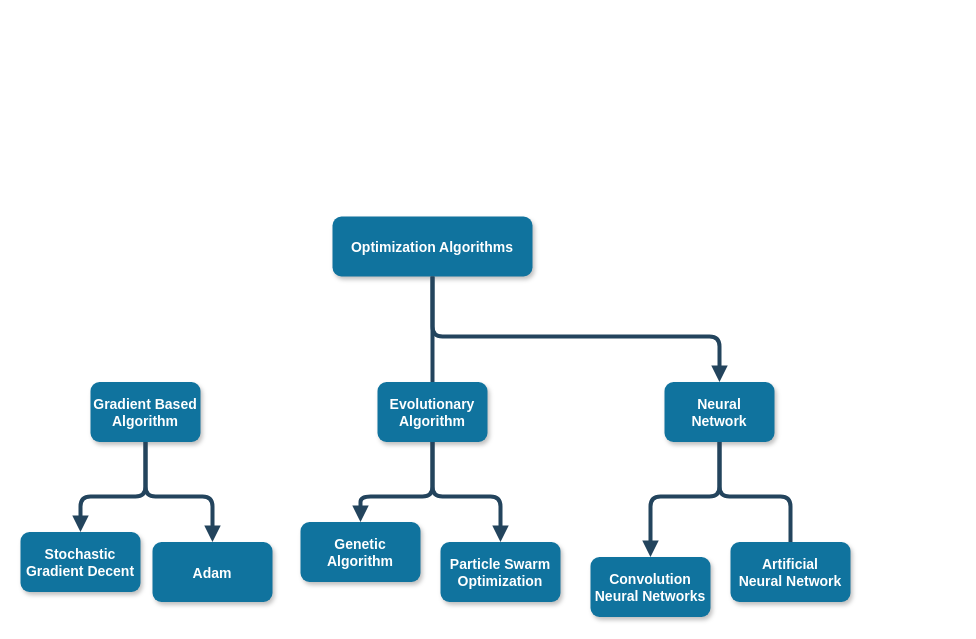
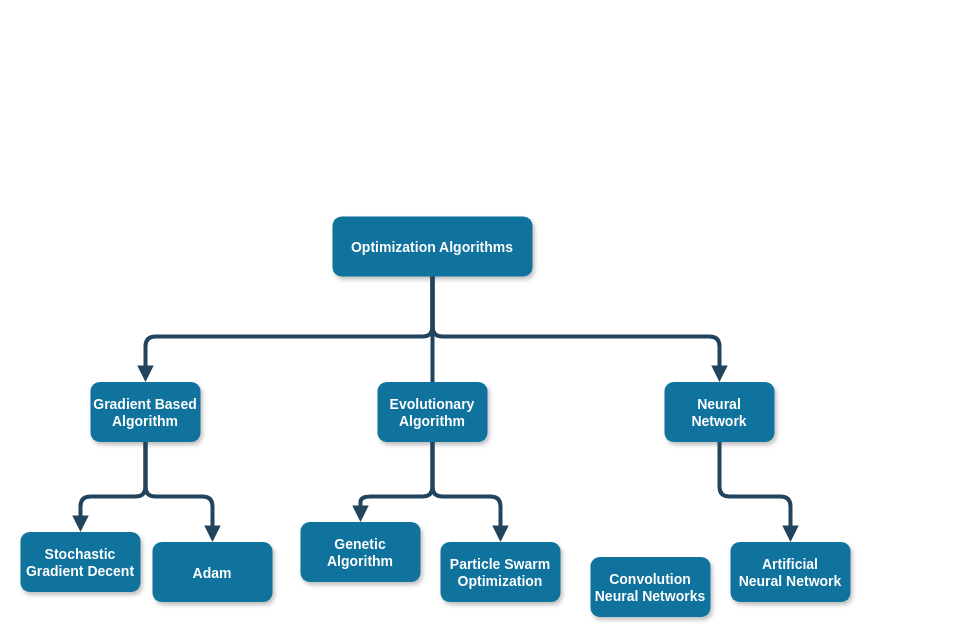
+ <mxCell id="10" value="" style="edgeStyle=elbowEdgeStyle;elbow=vertical;strokeWidth=4;endArrow=block;endFill=1;fontStyle=1;strokeColor=#23445D;exitX=0.5;exitY=1;exitDx=0;exitDy=0;labelBackgroundColor=default;fontColor=default;" parent="1" source="2" target="3" edge="1"><mxGeometry x="-338" y="-244.5" width="100" height="100" as="geometry"><mxPoint x="432" y="211.5" as="sourcePoint" /><mxPoint x="-218" y="-28.5" as="targetPoint" /><Array as="points"><mxPoint x="290" y="336" /><mxPoint x="180" y="246" /></Array></mxGeometry></mxCell>
- <mxCell id="13" value="" style="edgeStyle=elbowEdgeStyle;elbow=vertical;strokeWidth=4;endArrow=block;endFill=1;fontStyle=1;strokeColor=#23445D;startArrow=none;exitX=0.5;exitY=1;exitDx=0;exitDy=0;entryX=0.5;entryY=0;entryDx=0;entryDy=0;" parent="1" source="4" target="9" edge="1"><mxGeometry x="-484" y="-244.5" width="100" height="100" as="geometry"><mxPoint x="286" y="211.5" as="sourcePoint" /><mxPoint x="706" y="426" as="targetPoint" /><Array as="points"><mxPoint x="670" y="496" /><mxPoint x="714" y="466" /></Array></mxGeometry></mxCell>
- <mxCell id="18" value="" style="edgeStyle=elbowEdgeStyle;elbow=vertical;strokeWidth=4;endArrow=none;endFill=1;fontStyle=1;strokeColor=#23445D;exitX=0.5;exitY=1;exitDx=0;exitDy=0;entryX=0.5;entryY=0;entryDx=0;entryDy=0;" parent="1" source="4" target="20" edge="1"><mxGeometry x="-69" y="-630" width="100" height="100" as="geometry"><mxPoint x="701" y="56" as="sourcePoint" /><mxPoint x="964" y="541.5" as="targetPoint" /><Array as="points"><mxPoint x="770" y="496" /><mxPoint x="954" y="496" /><mxPoint x="794" y="486" /><mxPoint x="629" y="20.5" /></Array></mxGeometry></mxCell>
+ <mxCell id="18" value="" style="edgeStyle=elbowEdgeStyle;elbow=vertical;strokeWidth=4;endArrow=block;endFill=1;fontStyle=1;strokeColor=#23445D;exitX=0.5;exitY=1;exitDx=0;exitDy=0;entryX=0.5;entryY=0;entryDx=0;entryDy=0;" parent="1" source="4" target="20" edge="1"><mxGeometry x="-69" y="-630" width="100" height="100" as="geometry"><mxPoint x="701" y="56" as="sourcePoint" /><mxPoint x="964" y="541.5" as="targetPoint" /><Array as="points"><mxPoint x="770" y="496" /><mxPoint x="954" y="496" /><mxPoint x="794" y="486" /><mxPoint x="629" y="20.5" /></Array></mxGeometry></mxCell>
